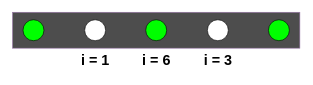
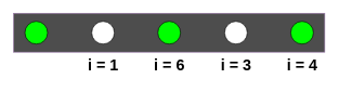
+ <mxCell id="11" value="i = 4" style="text;strokeColor=none;fillColor=none;html=1;fontSize=24;fontStyle=1;verticalAlign=middle;align=center;" parent="9" vertex="1"><mxGeometry y="47.5" width="70" height="40" as="geometry" /></mxCell>
